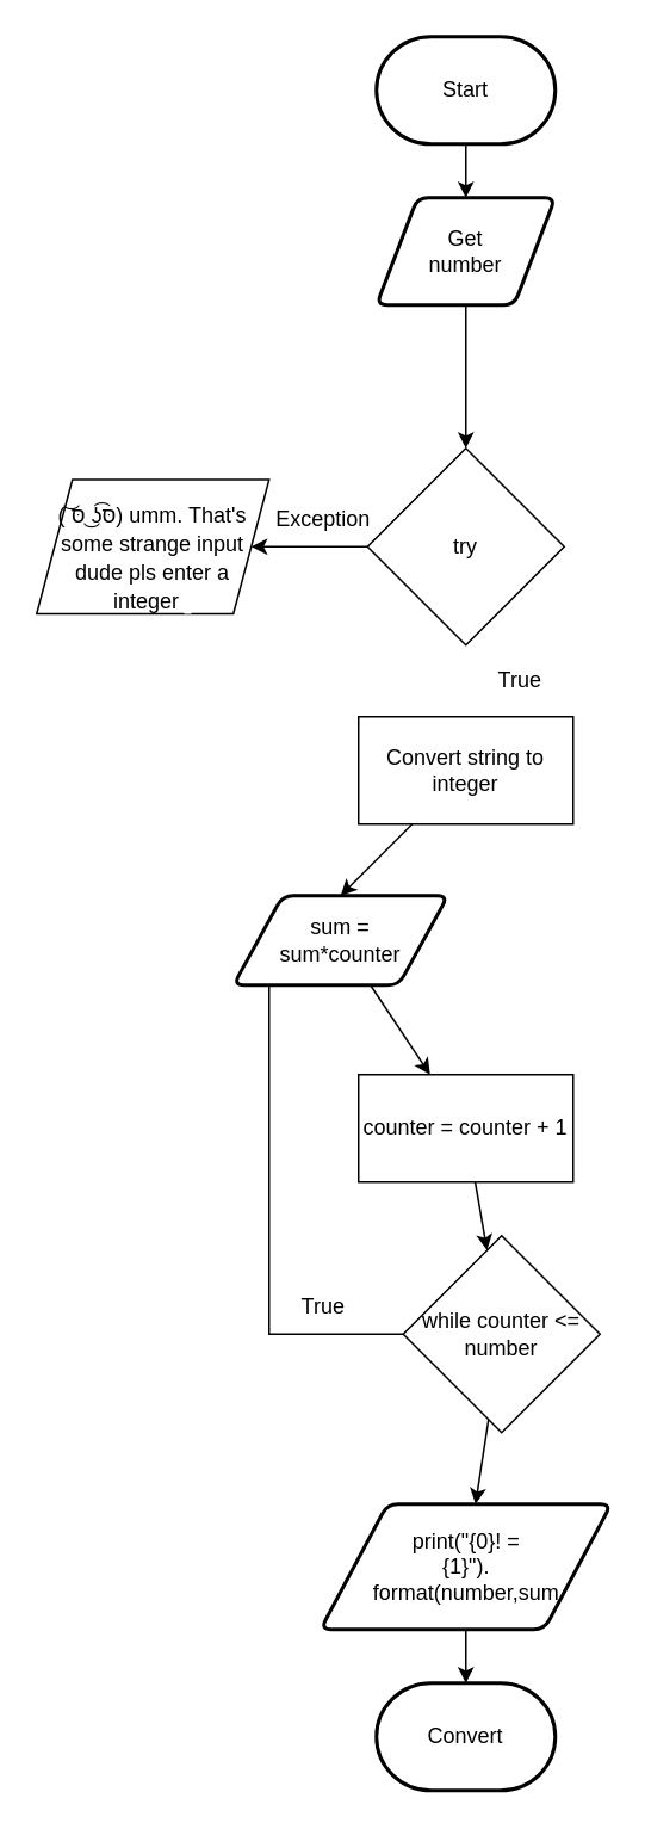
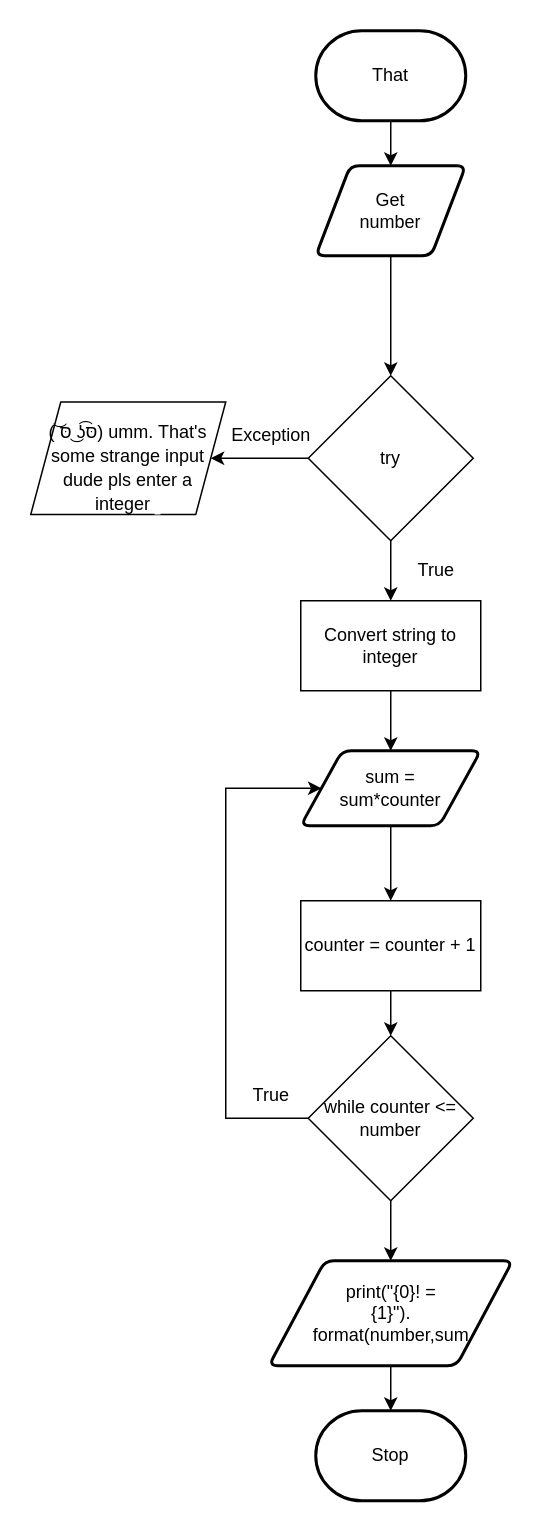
- <mxCell id="6" value="Start" style="strokeWidth=2;html=1;shape=mxgraph.flowchart.terminator;whiteSpace=wrap;" parent="1" vertex="1"><mxGeometry x="210" y="20" width="100" height="60" as="geometry" /></mxCell>
+ <mxCell id="6" value="That" style="strokeWidth=2;html=1;shape=mxgraph.flowchart.terminator;whiteSpace=wrap;" parent="1" vertex="1"><mxGeometry x="210" y="20" width="100" height="60" as="geometry" /></mxCell>
+ <mxCell id="14" style="edgeStyle=none;html=1;fontSize=12;" edge="1" parent="1" source="15" target="19"><mxGeometry relative="1" as="geometry" /></mxCell>
- <mxCell id="21" value="sum = &lt;br&gt;sum*counter" style="shape=parallelogram;html=1;strokeWidth=2;perimeter=parallelogramPerimeter;whiteSpace=wrap;rounded=1;arcSize=12;size=0.23;" vertex="1" parent="1"><mxGeometry x="130" y="500" width="120" height="50" as="geometry" /></mxCell>
+ <mxCell id="21" value="sum = &lt;br&gt;sum*counter" style="shape=parallelogram;html=1;strokeWidth=2;perimeter=parallelogramPerimeter;whiteSpace=wrap;rounded=1;arcSize=12;size=0.23;" vertex="1" parent="1"><mxGeometry x="200" y="500" width="120" height="50" as="geometry" /></mxCell>
- <mxCell id="9" value="while counter &amp;lt;= number" style="rhombus;whiteSpace=wrap;html=1;" parent="1" vertex="1"><mxGeometry x="225" y="690" width="110" height="110" as="geometry" /></mxCell>
+ <mxCell id="9" value="while counter &amp;lt;= number" style="rhombus;whiteSpace=wrap;html=1;" parent="1" vertex="1"><mxGeometry x="205" y="690" width="110" height="110" as="geometry" /></mxCell>
- <mxCell id="4" value="Convert" style="strokeWidth=2;html=1;shape=mxgraph.flowchart.terminator;whiteSpace=wrap;" parent="1" vertex="1"><mxGeometry x="210" y="940" width="100" height="60" as="geometry" /></mxCell>
+ <mxCell id="4" value="Stop" style="strokeWidth=2;html=1;shape=mxgraph.flowchart.terminator;whiteSpace=wrap;" parent="1" vertex="1"><mxGeometry x="210" y="940" width="100" height="60" as="geometry" /></mxCell>
